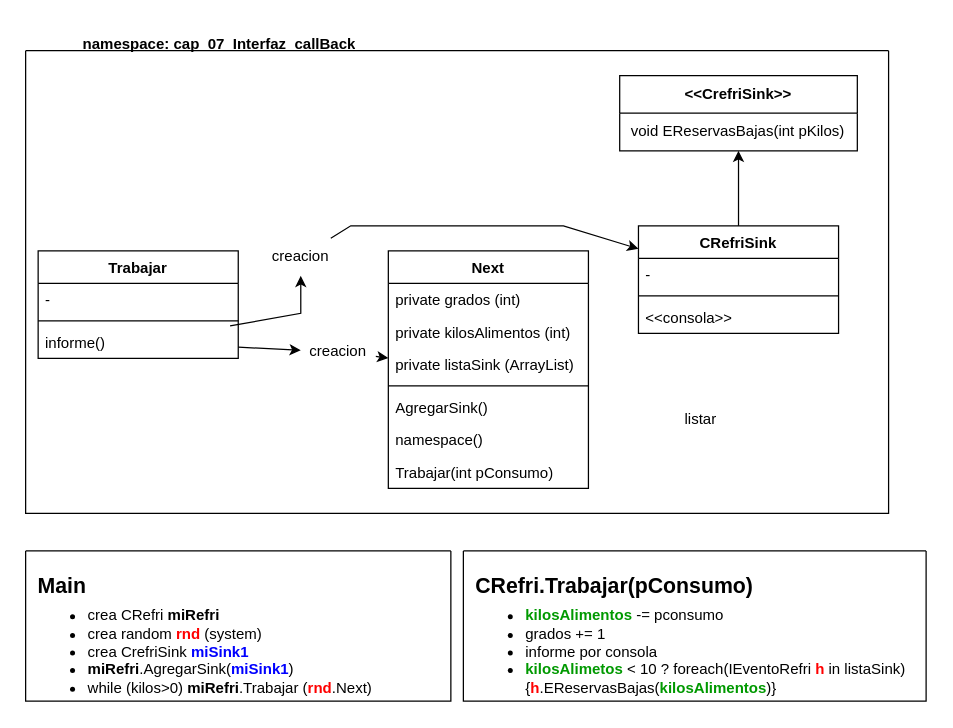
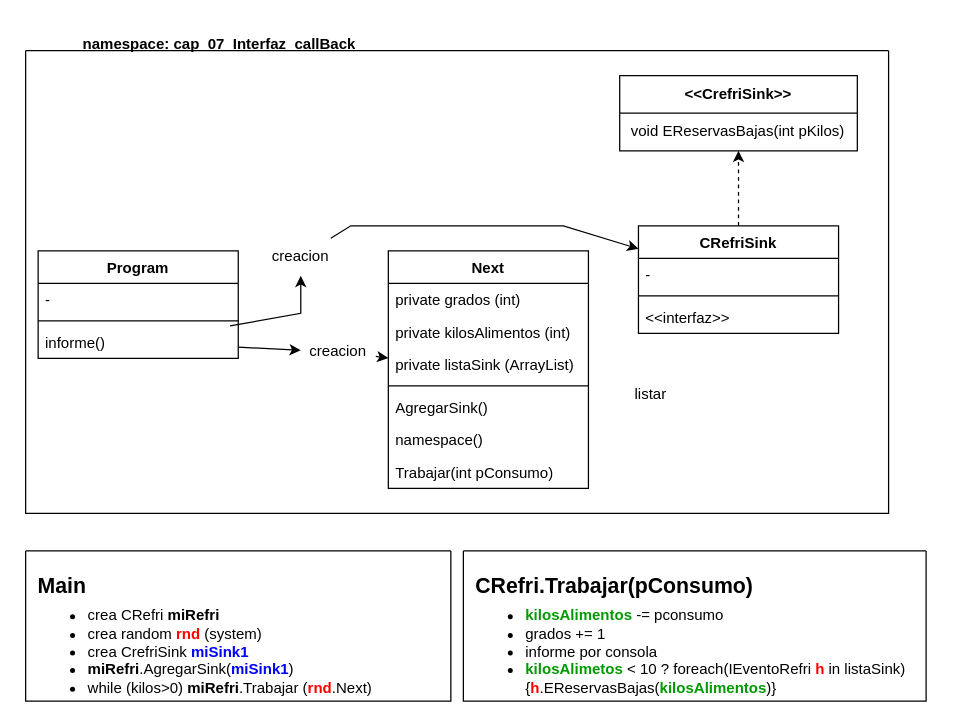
- <mxCell id="8" value="" style="endArrow=classic;html=1;rounded=0;exitX=0.5;exitY=0;exitDx=0;exitDy=0;dashed=0;" edge="1" parent="1" source="4" target="2"><mxGeometry width="50" height="50" relative="1" as="geometry"><mxPoint x="360" y="150" as="sourcePoint" /><mxPoint x="410" y="100" as="targetPoint" /></mxGeometry></mxCell>
+ <mxCell id="8" value="" style="endArrow=classic;html=1;rounded=0;exitX=0.5;exitY=0;exitDx=0;exitDy=0;dashed=1;" edge="1" parent="1" source="4" target="2"><mxGeometry width="50" height="50" relative="1" as="geometry"><mxPoint x="360" y="150" as="sourcePoint" /><mxPoint x="410" y="100" as="targetPoint" /></mxGeometry></mxCell>
- <mxCell id="20" value="Trabajar" style="swimlane;fontStyle=1;align=center;verticalAlign=top;childLayout=stackLayout;horizontal=1;startSize=26;horizontalStack=0;resizeParent=1;resizeParentMax=0;resizeLast=0;collapsible=1;marginBottom=0;whiteSpace=wrap;html=1;" vertex="1" parent="18"><mxGeometry x="10" y="160" width="160" height="86" as="geometry" /></mxCell>
+ <mxCell id="20" value="Program" style="swimlane;fontStyle=1;align=center;verticalAlign=top;childLayout=stackLayout;horizontal=1;startSize=26;horizontalStack=0;resizeParent=1;resizeParentMax=0;resizeLast=0;collapsible=1;marginBottom=0;whiteSpace=wrap;html=1;" vertex="1" parent="18"><mxGeometry x="10" y="160" width="160" height="86" as="geometry" /></mxCell>
- <mxCell id="7" value="&amp;lt;&amp;lt;consola&amp;gt;&amp;gt;" style="text;strokeColor=none;fillColor=none;align=left;verticalAlign=top;spacingLeft=4;spacingRight=4;overflow=hidden;rotatable=0;points=[[0,0.5],[1,0.5]];portConstraint=eastwest;whiteSpace=wrap;html=1;" vertex="1" parent="4"><mxGeometry y="60" width="160" height="26" as="geometry" /></mxCell>
+ <mxCell id="7" value="&amp;lt;&amp;lt;interfaz&amp;gt;&amp;gt;" style="text;strokeColor=none;fillColor=none;align=left;verticalAlign=top;spacingLeft=4;spacingRight=4;overflow=hidden;rotatable=0;points=[[0,0.5],[1,0.5]];portConstraint=eastwest;whiteSpace=wrap;html=1;" vertex="1" parent="4"><mxGeometry y="60" width="160" height="26" as="geometry" /></mxCell>
- <mxCell id="25" value="listar" style="text;html=1;strokeColor=none;fillColor=none;align=center;verticalAlign=middle;whiteSpace=wrap;rounded=0;" vertex="1" parent="18"><mxGeometry x="510" y="280" width="60" height="30" as="geometry" /></mxCell>
+ <mxCell id="25" value="listar" style="text;html=1;strokeColor=none;fillColor=none;align=center;verticalAlign=middle;whiteSpace=wrap;rounded=0;" vertex="1" parent="18"><mxGeometry x="470" y="260" width="60" height="30" as="geometry" /></mxCell>
